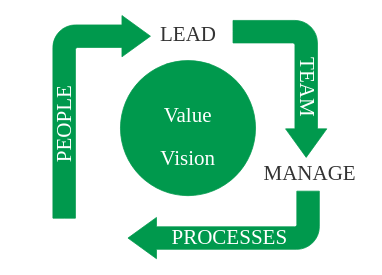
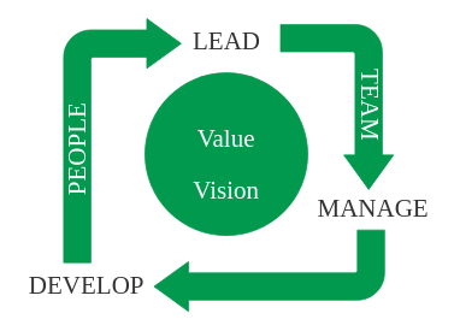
+ <mxCell id="4" value="&lt;font style=&quot;font-size: 28px;&quot; color=&quot;#333333&quot;&gt;DEVELOP&lt;/font&gt;" style="text;html=1;align=center;verticalAlign=middle;resizable=0;points=[];autosize=1;strokeColor=none;fillColor=none;fontSize=19;fontFamily=Verdana;fontColor=#FFFFFF;" vertex="1" parent="1"><mxGeometry x="20" y="290" width="150" height="50" as="geometry" /></mxCell>
- <mxCell id="11" value="PROCESSES" style="text;html=1;align=center;verticalAlign=middle;resizable=0;points=[];autosize=1;strokeColor=none;fillColor=none;fontSize=28;fontFamily=Verdana;fontColor=#FFFFFF;" vertex="1" parent="1"><mxGeometry x="210" y="290" width="190" height="50" as="geometry" /></mxCell>
